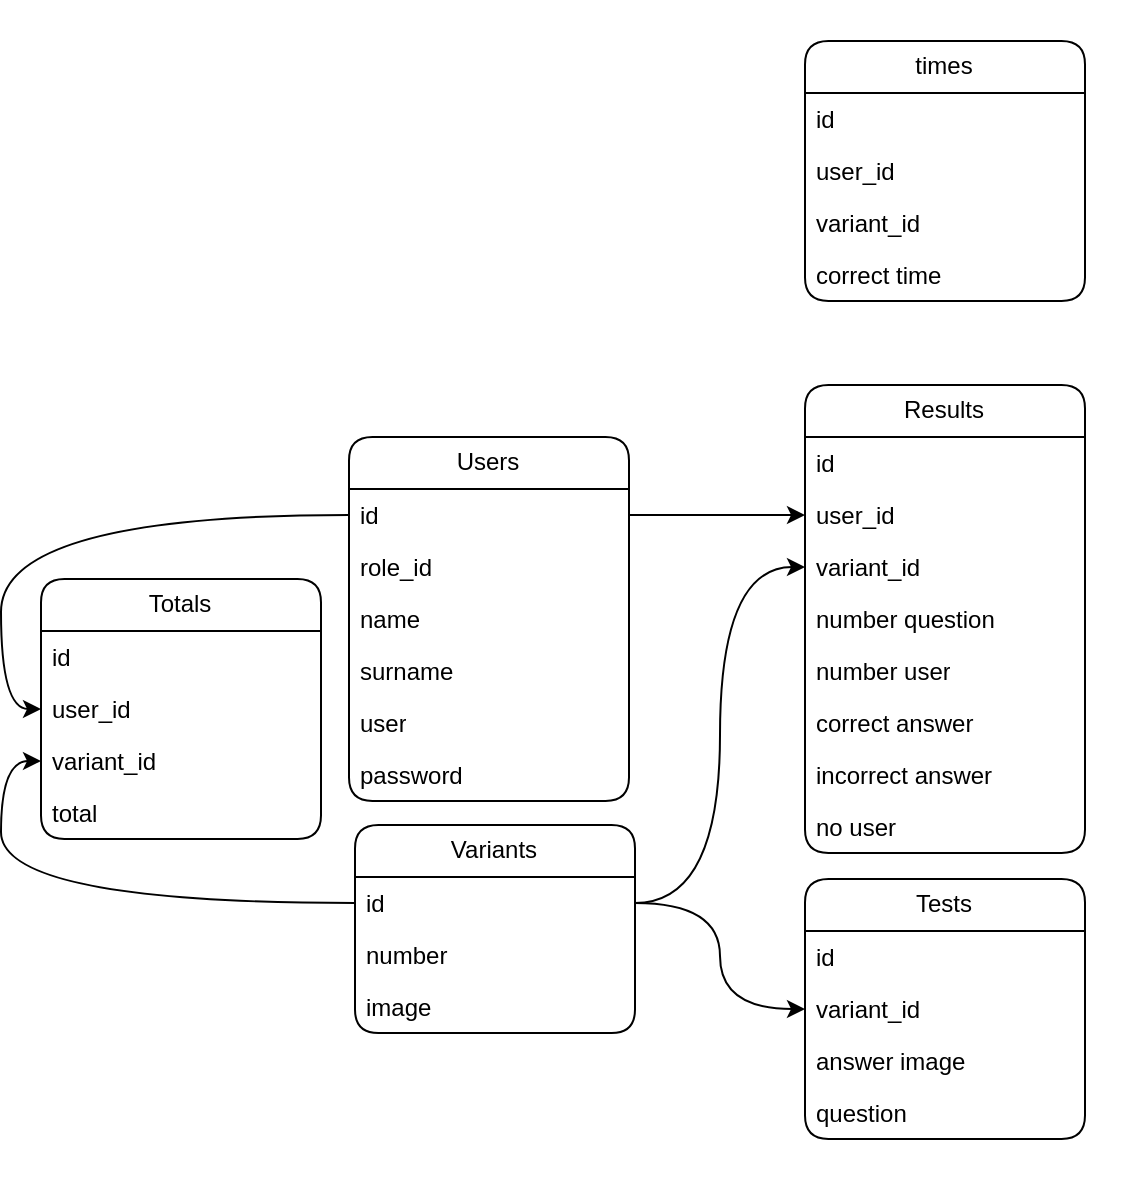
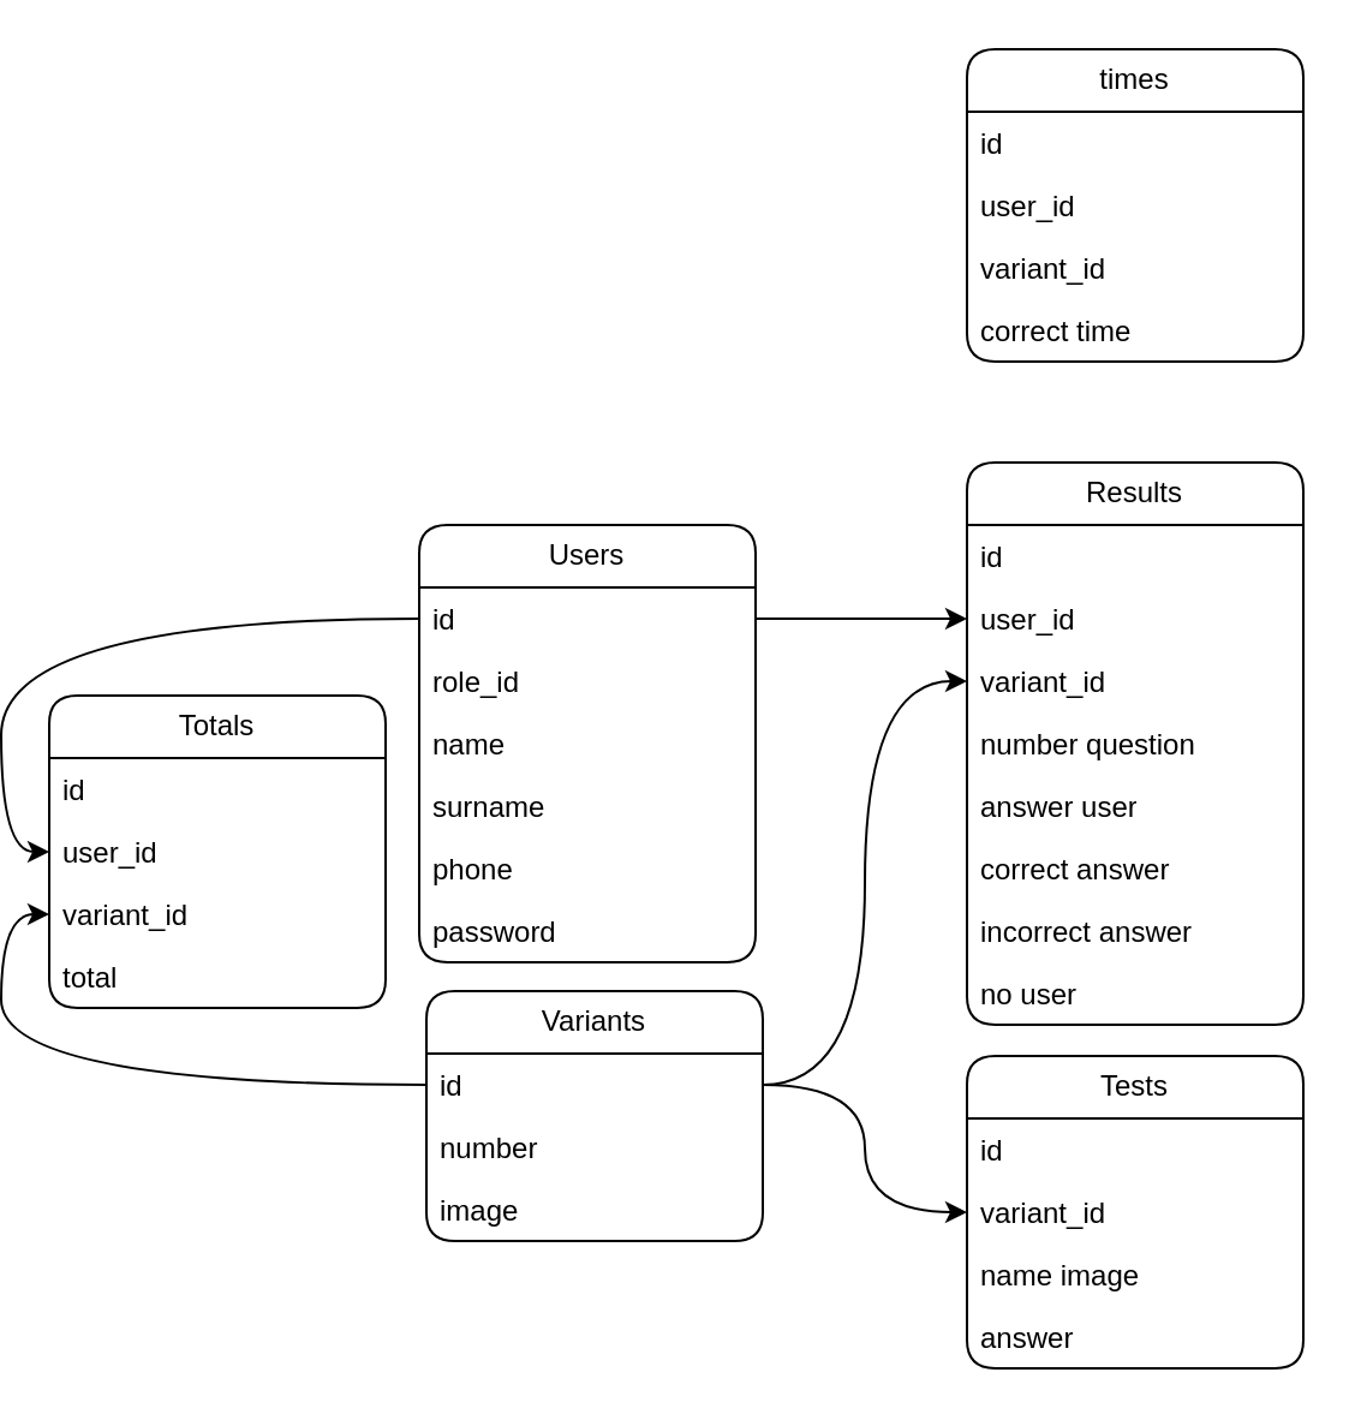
- <mxCell id="19" value="number user" style="text;strokeColor=none;fillColor=none;align=left;verticalAlign=top;spacingLeft=4;spacingRight=4;overflow=hidden;rotatable=0;points=[[0,0.5],[1,0.5]];portConstraint=eastwest;whiteSpace=wrap;html=1;" parent="14" vertex="1"><mxGeometry y="130" width="140" height="26" as="geometry" /></mxCell>
+ <mxCell id="19" value="answer user" style="text;strokeColor=none;fillColor=none;align=left;verticalAlign=top;spacingLeft=4;spacingRight=4;overflow=hidden;rotatable=0;points=[[0,0.5],[1,0.5]];portConstraint=eastwest;whiteSpace=wrap;html=1;" parent="14" vertex="1"><mxGeometry y="130" width="140" height="26" as="geometry" /></mxCell>
- <mxCell id="12" value="user" style="text;strokeColor=none;fillColor=none;align=left;verticalAlign=top;spacingLeft=4;spacingRight=4;overflow=hidden;rotatable=0;points=[[0,0.5],[1,0.5]];portConstraint=eastwest;whiteSpace=wrap;html=1;" parent="7" vertex="1"><mxGeometry y="130" width="140" height="26" as="geometry" /></mxCell>
+ <mxCell id="12" value="phone" style="text;strokeColor=none;fillColor=none;align=left;verticalAlign=top;spacingLeft=4;spacingRight=4;overflow=hidden;rotatable=0;points=[[0,0.5],[1,0.5]];portConstraint=eastwest;whiteSpace=wrap;html=1;" parent="7" vertex="1"><mxGeometry y="130" width="140" height="26" as="geometry" /></mxCell>
- <mxCell id="5" value="answer image" style="text;strokeColor=none;fillColor=none;align=left;verticalAlign=top;spacingLeft=4;spacingRight=4;overflow=hidden;rotatable=0;points=[[0,0.5],[1,0.5]];portConstraint=eastwest;whiteSpace=wrap;html=1;" parent="2" vertex="1"><mxGeometry y="78" width="140" height="26" as="geometry" /></mxCell>
+ <mxCell id="5" value="name image" style="text;strokeColor=none;fillColor=none;align=left;verticalAlign=top;spacingLeft=4;spacingRight=4;overflow=hidden;rotatable=0;points=[[0,0.5],[1,0.5]];portConstraint=eastwest;whiteSpace=wrap;html=1;" parent="2" vertex="1"><mxGeometry y="78" width="140" height="26" as="geometry" /></mxCell>
- <mxCell id="6" value="question" style="text;strokeColor=none;fillColor=none;align=left;verticalAlign=top;spacingLeft=4;spacingRight=4;overflow=hidden;rotatable=0;points=[[0,0.5],[1,0.5]];portConstraint=eastwest;whiteSpace=wrap;html=1;" parent="2" vertex="1"><mxGeometry y="104" width="140" height="26" as="geometry" /></mxCell>
+ <mxCell id="6" value="answer" style="text;strokeColor=none;fillColor=none;align=left;verticalAlign=top;spacingLeft=4;spacingRight=4;overflow=hidden;rotatable=0;points=[[0,0.5],[1,0.5]];portConstraint=eastwest;whiteSpace=wrap;html=1;" parent="2" vertex="1"><mxGeometry y="104" width="140" height="26" as="geometry" /></mxCell>
